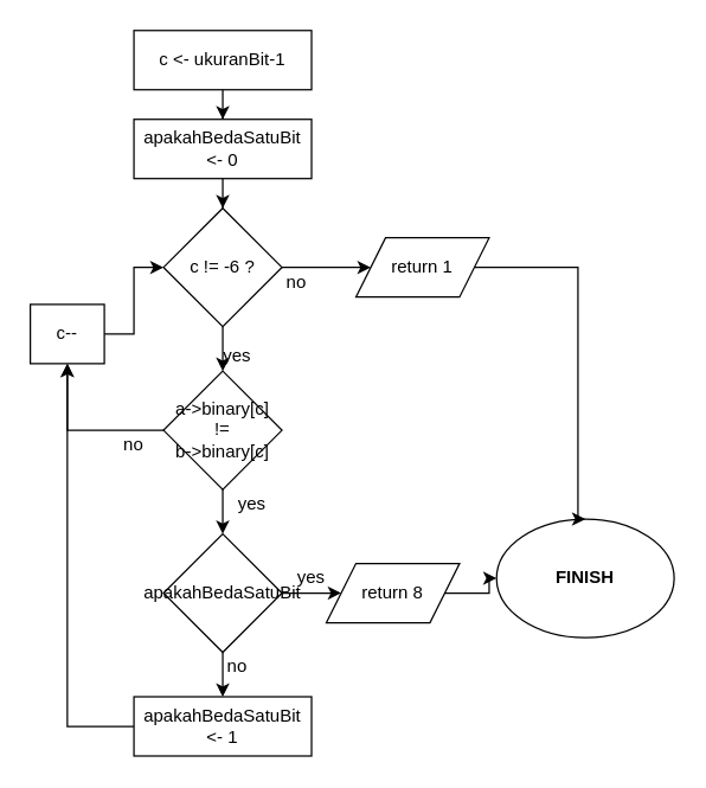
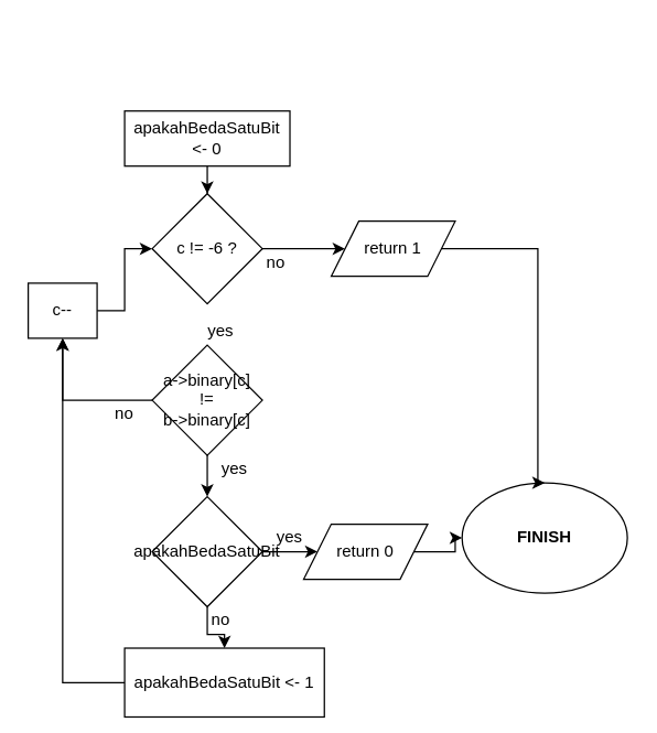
- <mxCell id="4" value="c &amp;lt;- ukuranBit-1" style="rounded=0;whiteSpace=wrap;html=1;" vertex="1" parent="1"><mxGeometry x="90" y="20" width="120" height="40" as="geometry" /></mxCell>
- <mxCell id="3" value="" style="edgeStyle=orthogonalEdgeStyle;rounded=0;orthogonalLoop=1;jettySize=auto;html=1;" edge="1" parent="1" source="4" target="6"><mxGeometry relative="1" as="geometry" /></mxCell>
- <mxCell id="7" value="" style="edgeStyle=orthogonalEdgeStyle;rounded=0;orthogonalLoop=1;jettySize=auto;html=1;" edge="1" parent="1" source="9" target="12"><mxGeometry relative="1" as="geometry" /></mxCell>
- <mxCell id="19" value="return 8" style="shape=parallelogram;perimeter=parallelogramPerimeter;whiteSpace=wrap;html=1;fixedSize=1;" vertex="1" parent="1"><mxGeometry x="220" y="380" width="90" height="40" as="geometry" /></mxCell>
+ <mxCell id="19" value="return 0" style="shape=parallelogram;perimeter=parallelogramPerimeter;whiteSpace=wrap;html=1;fixedSize=1;" vertex="1" parent="1"><mxGeometry x="220" y="380" width="90" height="40" as="geometry" /></mxCell>
- <mxCell id="17" value="apakahBedaSatuBit &amp;lt;- 1" style="rounded=0;whiteSpace=wrap;html=1;" vertex="1" parent="1"><mxGeometry x="90" y="470" width="120" height="40" as="geometry" /></mxCell>
+ <mxCell id="17" value="apakahBedaSatuBit &amp;lt;- 1" style="rounded=0;whiteSpace=wrap;html=1;" vertex="1" parent="1"><mxGeometry x="90" y="470" width="145" height="50" as="geometry" /></mxCell>
